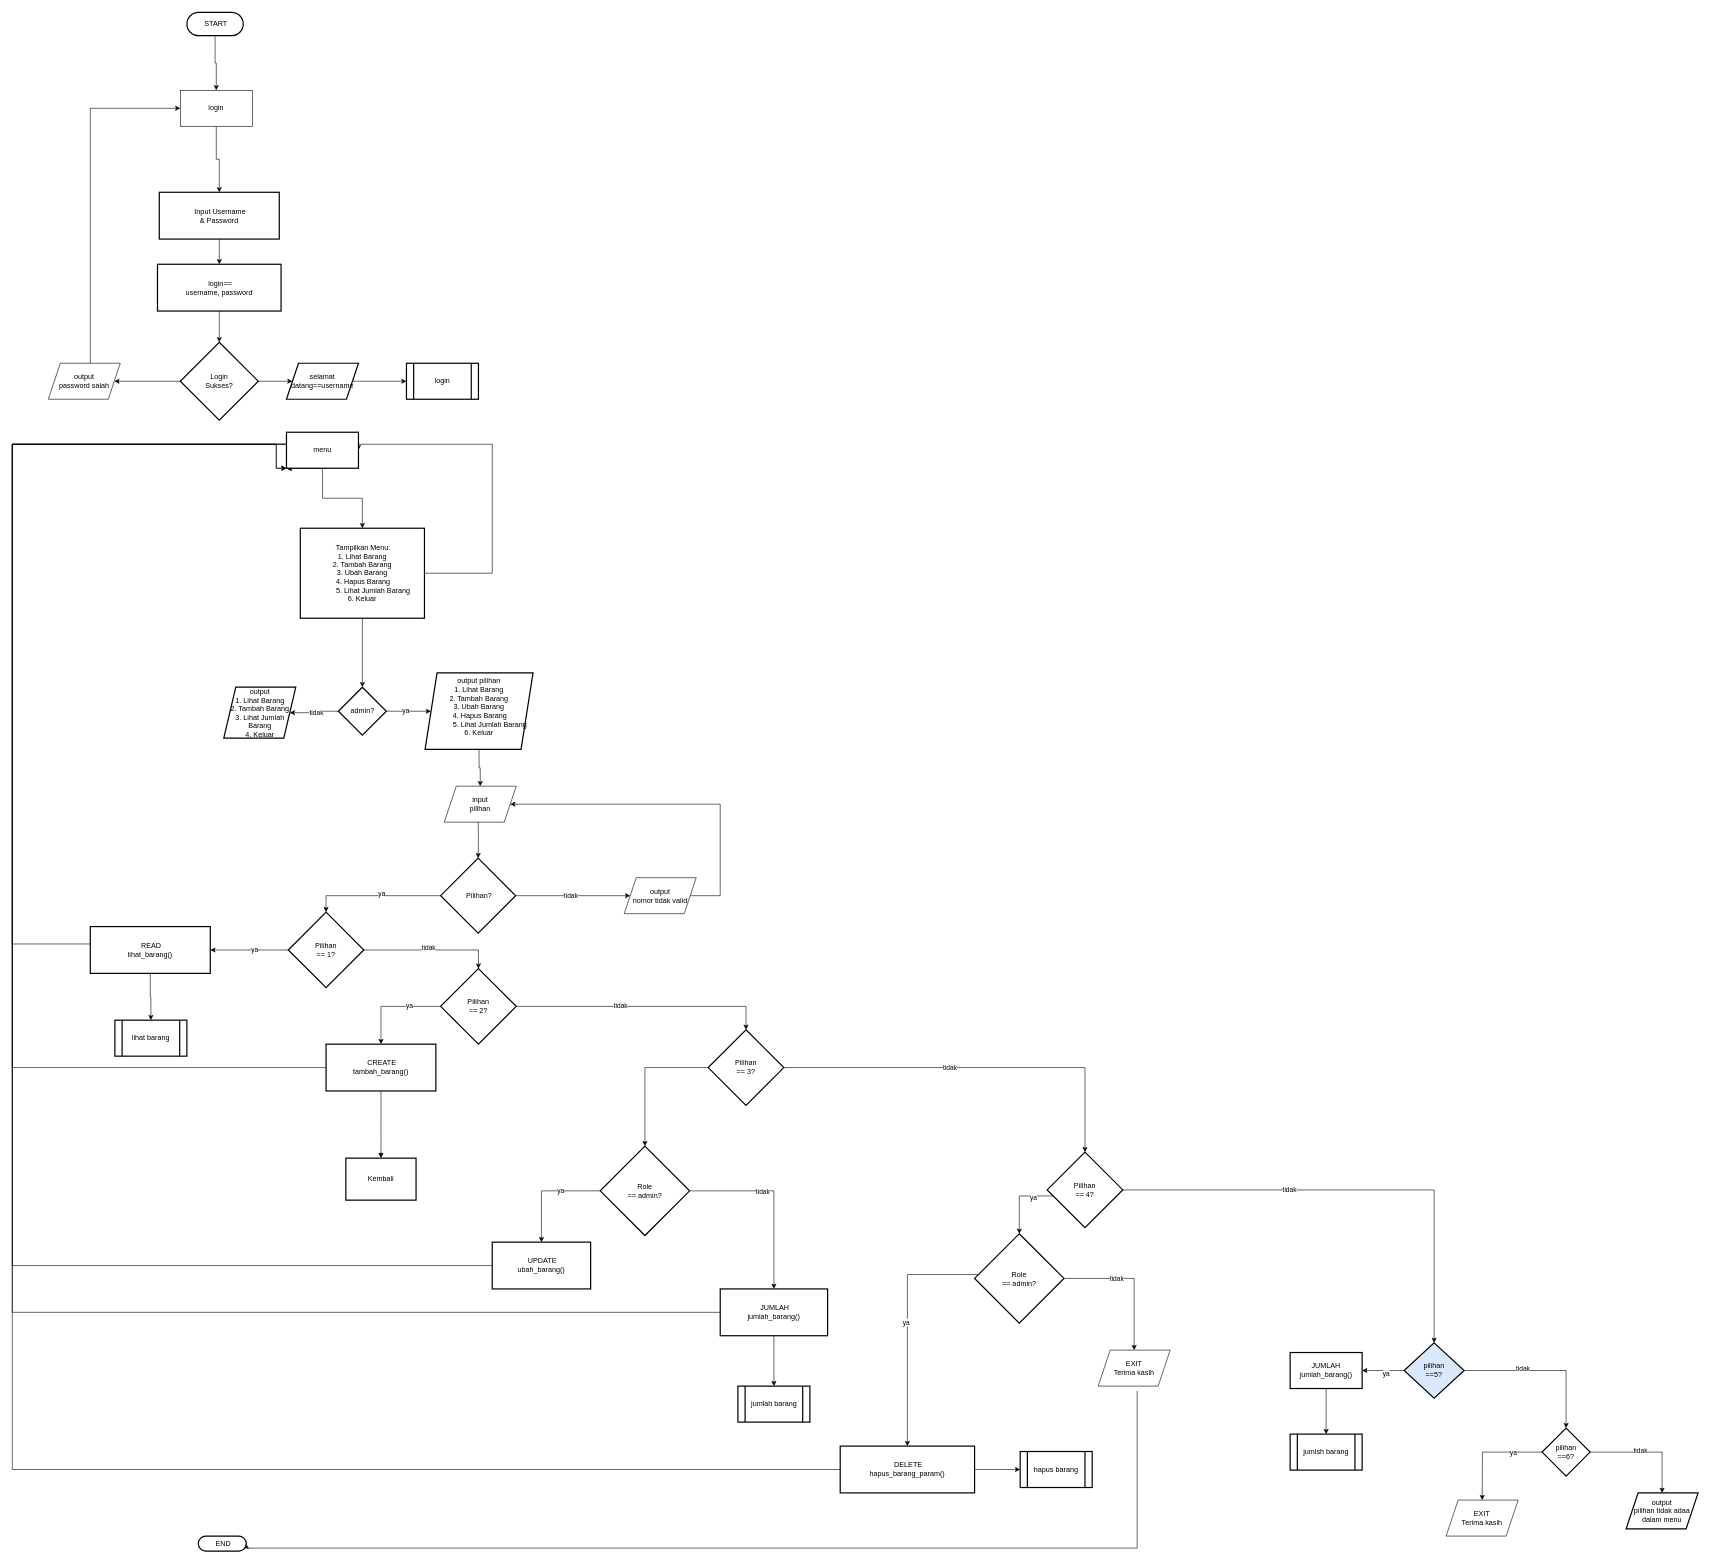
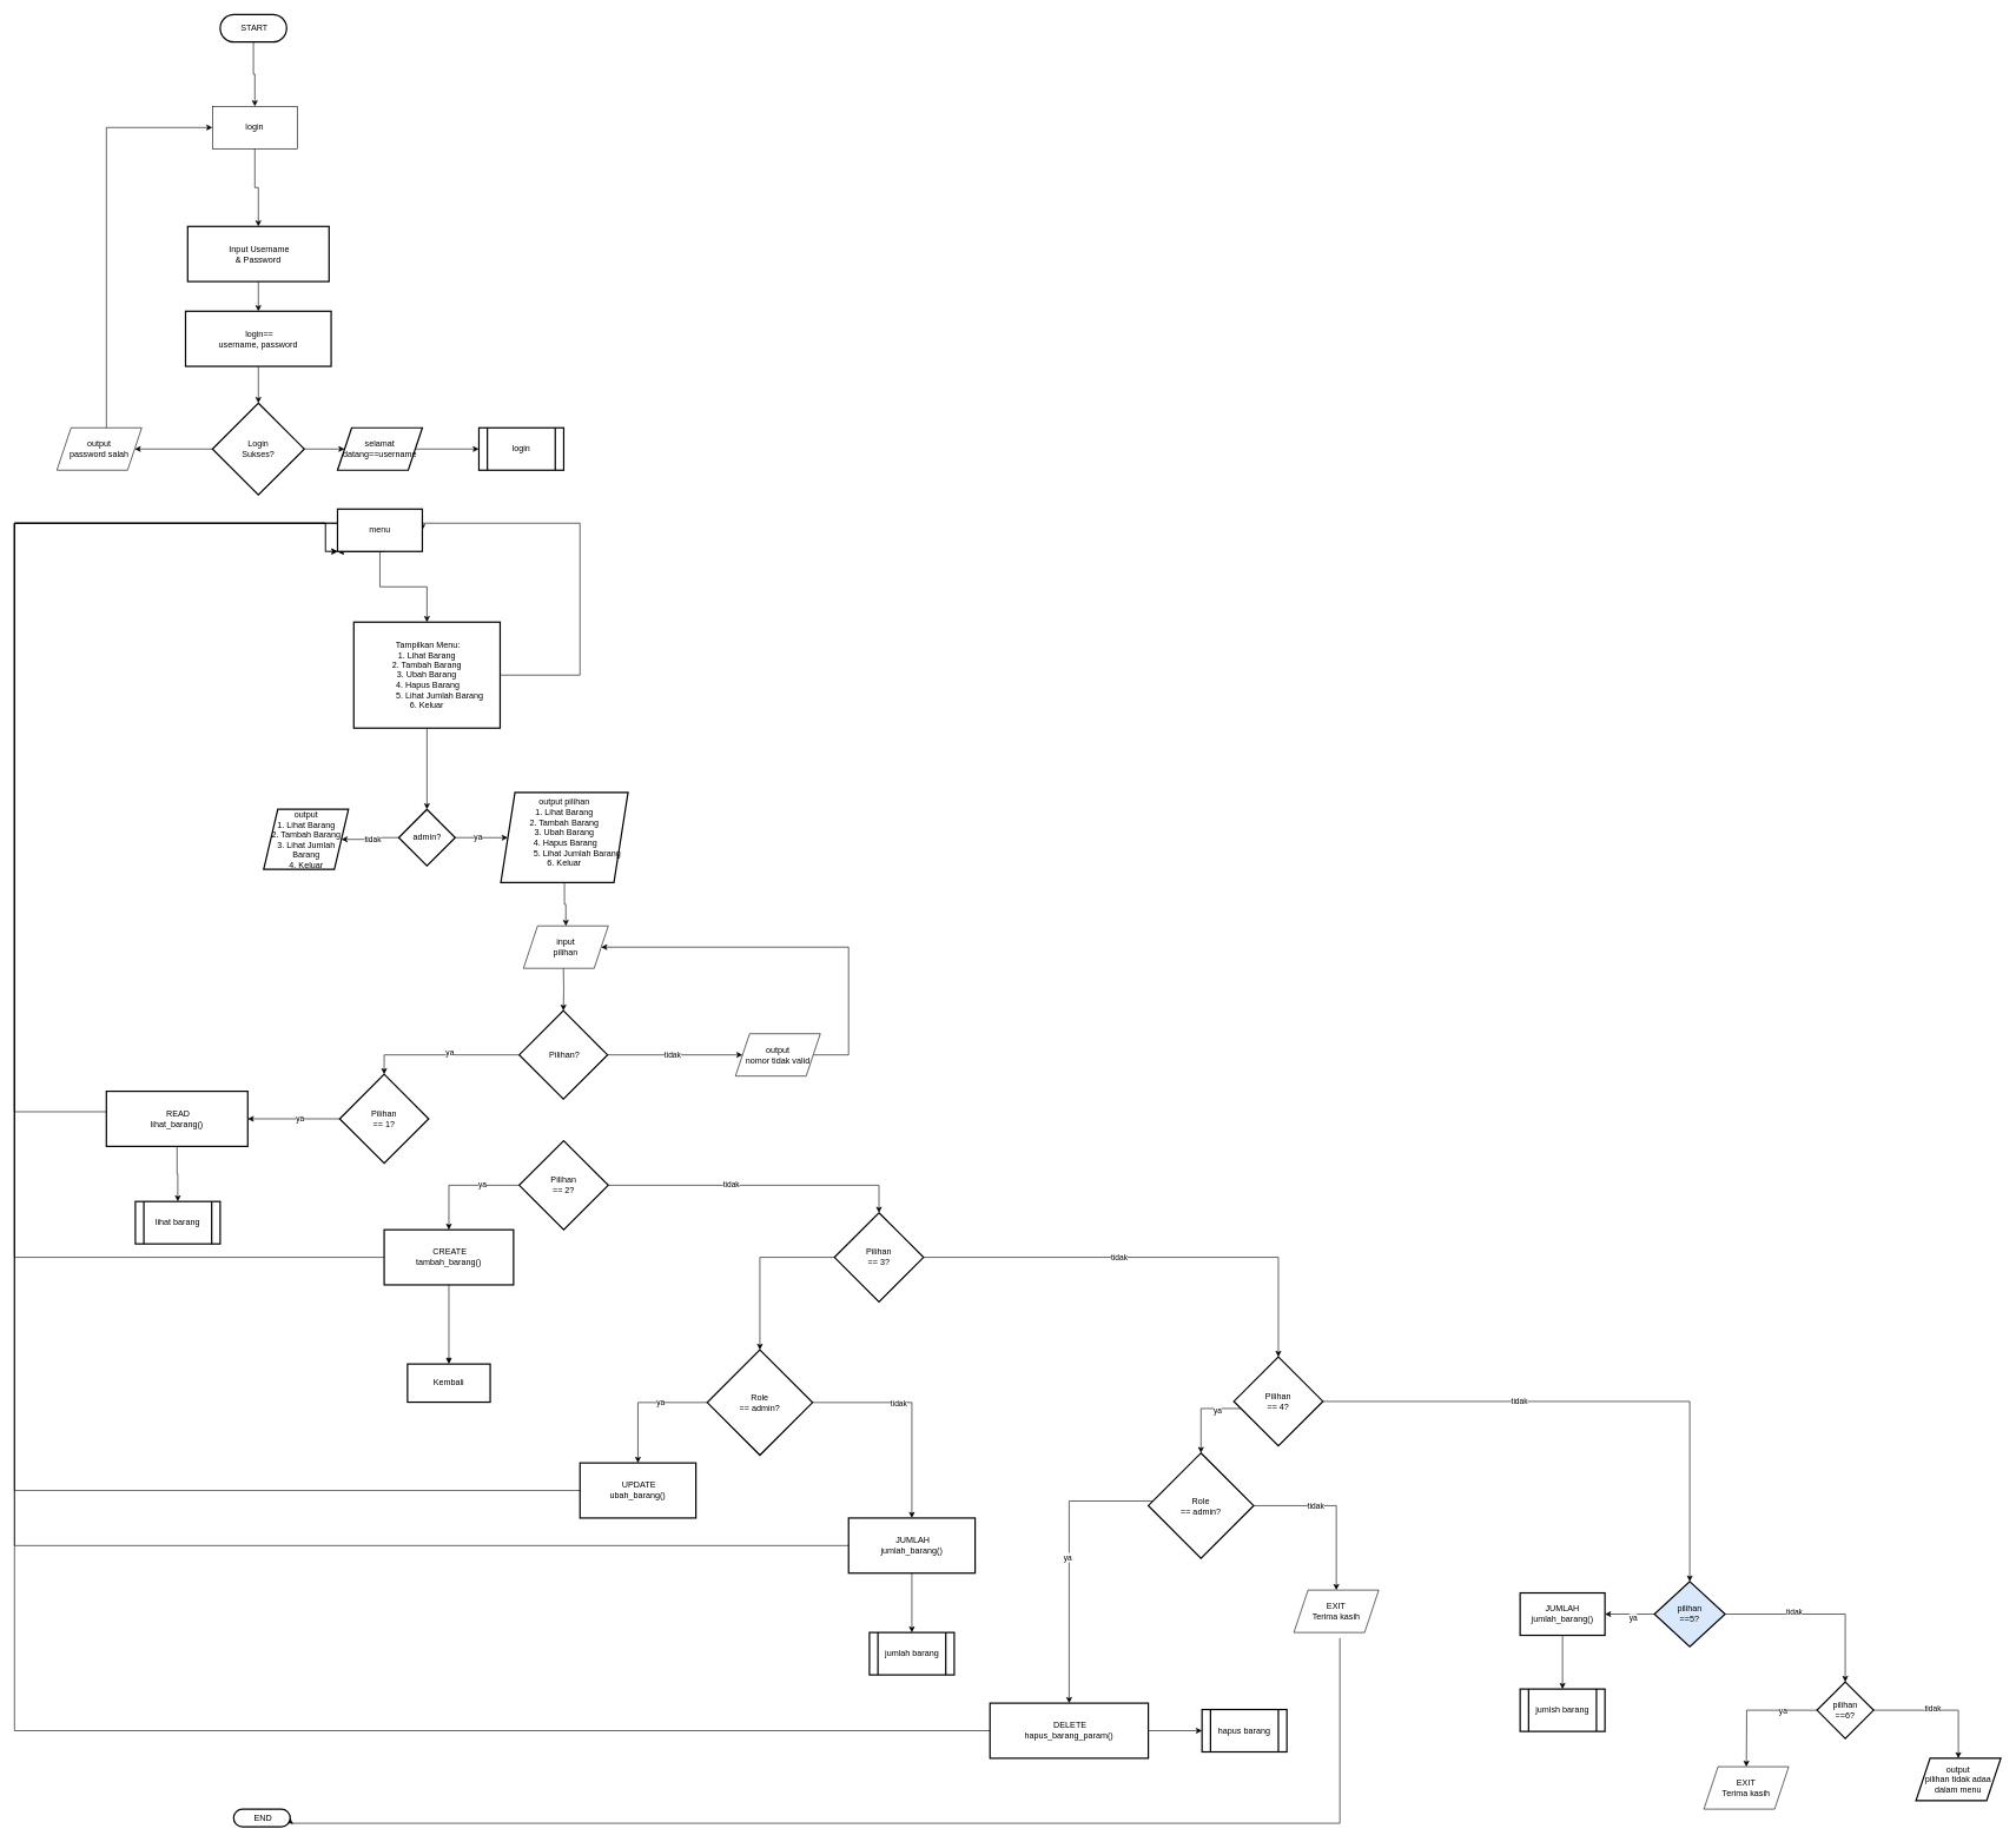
- <mxCell id="22" style="edgeStyle=orthogonalEdgeStyle;rounded=0;orthogonalLoop=1;jettySize=auto;html=1;entryX=0.5;entryY=0;entryDx=0;entryDy=0;" parent="1" source="24" target="58" edge="1"><mxGeometry relative="1" as="geometry" /></mxCell>
- <mxCell id="23" value="tidak" style="edgeLabel;html=1;align=center;verticalAlign=middle;resizable=0;points=[];" parent="22" vertex="1" connectable="0"><mxGeometry x="-0.035" y="4" relative="1" as="geometry"><mxPoint as="offset" /></mxGeometry></mxCell>
- <mxCell id="27" value="Kembali" style="whiteSpace=wrap;strokeWidth=2;" parent="1" vertex="1"><mxGeometry x="576" y="1930" width="117" height="70" as="geometry" /></mxCell>
+ <mxCell id="27" value="Kembali" style="whiteSpace=wrap;strokeWidth=2;" parent="1" vertex="1"><mxGeometry x="576" y="1930" width="117" height="54" as="geometry" /></mxCell>
